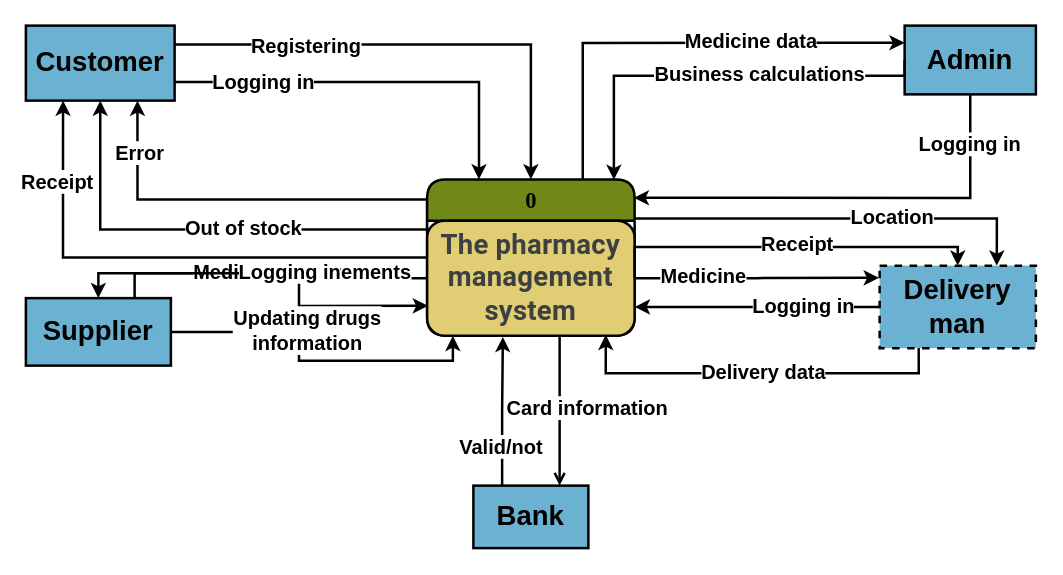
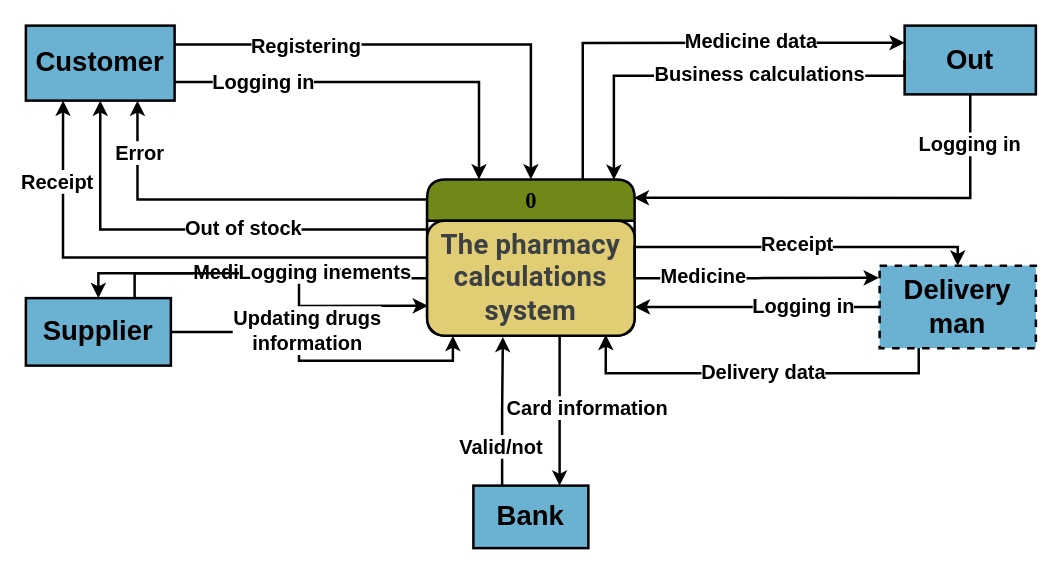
- <mxCell id="23" value="&lt;font size=&quot;1&quot; style=&quot;&quot;&gt;&lt;b style=&quot;font-size: 22px;&quot;&gt;Admin&lt;/b&gt;&lt;/font&gt;" style="html=1;dashed=0;whiteSpace=wrap;strokeWidth=2;fillColor=#6BB1D2;" parent="1" vertex="1"><mxGeometry x="723" y="20" width="105" height="55" as="geometry" /></mxCell>
+ <mxCell id="23" value="&lt;font size=&quot;1&quot; style=&quot;&quot;&gt;&lt;b style=&quot;font-size: 22px;&quot;&gt;Out&lt;/b&gt;&lt;/font&gt;" style="html=1;dashed=0;whiteSpace=wrap;strokeWidth=2;fillColor=#6BB1D2;" parent="1" vertex="1"><mxGeometry x="723" y="20" width="105" height="55" as="geometry" /></mxCell>
- <mxCell id="10" style="edgeStyle=orthogonalEdgeStyle;rounded=0;orthogonalLoop=1;jettySize=auto;html=1;exitX=1;exitY=0.25;exitDx=0;exitDy=0;entryX=0.75;entryY=0;entryDx=0;entryDy=0;strokeWidth=2;" parent="1" source="14" target="22" edge="1"><mxGeometry relative="1" as="geometry"><Array as="points"><mxPoint x="797" y="174" /></Array></mxGeometry></mxCell>
- <mxCell id="11" value="&lt;font style=&quot;font-size: 16px;&quot;&gt;&lt;b&gt;Location&lt;/b&gt;&lt;/font&gt;" style="edgeLabel;html=1;align=center;verticalAlign=middle;resizable=0;points=[];" parent="10" vertex="1" connectable="0"><mxGeometry x="-0.311" y="-1" relative="1" as="geometry"><mxPoint x="93" y="-3" as="offset" /></mxGeometry></mxCell>
- <mxCell id="15" value="&lt;b style=&quot;-webkit-tap-highlight-color: transparent; color: rgb(60, 64, 67); font-family: Roboto, Arial, sans-serif; letter-spacing: 0.2px;&quot;&gt;&lt;font style=&quot;font-size: 22px;&quot;&gt;The pharmacy management system&lt;/font&gt;&lt;/b&gt;" style="text;html=1;strokeColor=default;fillColor=#E1CD73;spacingLeft=4;spacingRight=4;whiteSpace=wrap;overflow=hidden;rotatable=0;points=[[0,0.5],[1,0.5]];portConstraint=eastwest;align=center;verticalAlign=middle;strokeWidth=2;rounded=1;" parent="14" vertex="1"><mxGeometry y="33" width="166" height="92" as="geometry" /></mxCell>
+ <mxCell id="15" value="&lt;b style=&quot;-webkit-tap-highlight-color: transparent; color: rgb(60, 64, 67); font-family: Roboto, Arial, sans-serif; letter-spacing: 0.2px;&quot;&gt;&lt;font style=&quot;font-size: 22px;&quot;&gt;The pharmacy calculations system&lt;/font&gt;&lt;/b&gt;" style="text;html=1;strokeColor=default;fillColor=#E1CD73;spacingLeft=4;spacingRight=4;whiteSpace=wrap;overflow=hidden;rotatable=0;points=[[0,0.5],[1,0.5]];portConstraint=eastwest;align=center;verticalAlign=middle;strokeWidth=2;rounded=1;" parent="14" vertex="1"><mxGeometry y="33" width="166" height="92" as="geometry" /></mxCell>
- <mxCell id="8" style="edgeStyle=orthogonalEdgeStyle;rounded=0;orthogonalLoop=1;jettySize=auto;html=1;entryX=0.75;entryY=0;entryDx=0;entryDy=0;strokeWidth=2;endArrow=open;" parent="1" source="14" target="21" edge="1"><mxGeometry relative="1" as="geometry"><Array as="points"><mxPoint x="447" y="294" /><mxPoint x="447" y="294" /></Array></mxGeometry></mxCell>
+ <mxCell id="8" style="edgeStyle=orthogonalEdgeStyle;rounded=0;orthogonalLoop=1;jettySize=auto;html=1;entryX=0.75;entryY=0;entryDx=0;entryDy=0;strokeWidth=2;" parent="1" source="14" target="21" edge="1"><mxGeometry relative="1" as="geometry"><Array as="points"><mxPoint x="447" y="294" /><mxPoint x="447" y="294" /></Array></mxGeometry></mxCell>
